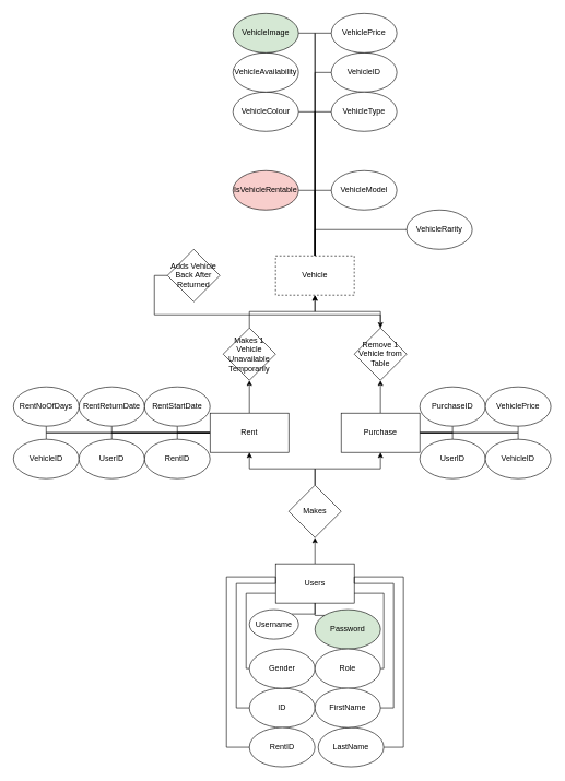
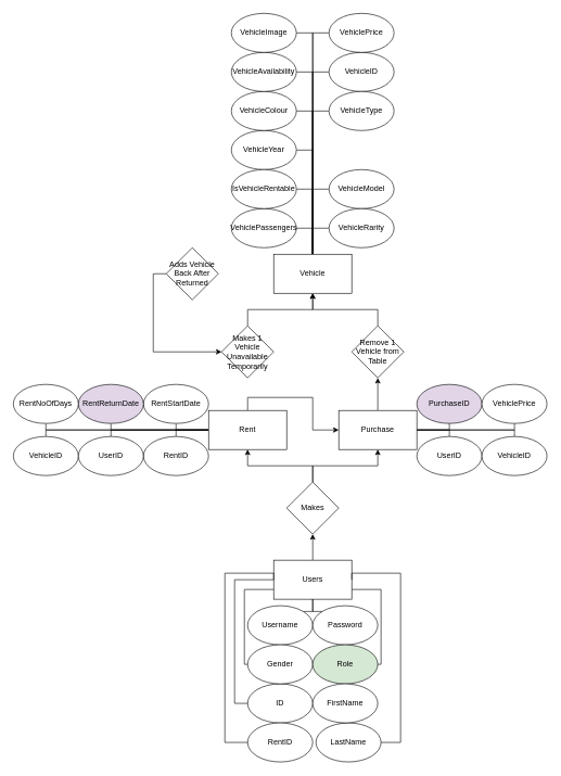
- <mxCell id="69" value="VehicleImage" style="ellipse;whiteSpace=wrap;html=1;fillColor=#d5e8d4;" vertex="1" parent="1"><mxGeometry x="355" y="20" width="100" height="60" as="geometry" /></mxCell>
+ <mxCell id="69" value="VehicleImage" style="ellipse;whiteSpace=wrap;html=1;" vertex="1" parent="1"><mxGeometry x="355" y="20" width="100" height="60" as="geometry" /></mxCell>
+ <mxCell id="14" style="edgeStyle=orthogonalEdgeStyle;rounded=0;orthogonalLoop=1;jettySize=auto;html=1;exitX=0.5;exitY=0;exitDx=0;exitDy=0;entryX=1;entryY=0.5;entryDx=0;entryDy=0;endArrow=none;endFill=0;" edge="1" parent="1" source="21" target="63"><mxGeometry relative="1" as="geometry" /></mxCell>
+ <mxCell id="61" value="VehicleYear" style="ellipse;whiteSpace=wrap;html=1;" vertex="1" parent="1"><mxGeometry x="355" y="200" width="100" height="60" as="geometry" /></mxCell>
+ <mxCell id="12" style="edgeStyle=orthogonalEdgeStyle;rounded=0;orthogonalLoop=1;jettySize=auto;html=1;exitX=0.5;exitY=0;exitDx=0;exitDy=0;entryX=1;entryY=0.5;entryDx=0;entryDy=0;endArrow=none;endFill=0;" edge="1" parent="1" source="21" target="61"><mxGeometry relative="1" as="geometry" /></mxCell>
- <mxCell id="68" value="IsVehicleRentable" style="ellipse;whiteSpace=wrap;html=1;fillColor=#f8cecc;" vertex="1" parent="1"><mxGeometry x="355" y="260" width="100" height="60" as="geometry" /></mxCell>
+ <mxCell id="68" value="IsVehicleRentable" style="ellipse;whiteSpace=wrap;html=1;" vertex="1" parent="1"><mxGeometry x="355" y="260" width="100" height="60" as="geometry" /></mxCell>
+ <mxCell id="67" value="VehiclePassengers" style="ellipse;whiteSpace=wrap;html=1;" vertex="1" parent="1"><mxGeometry x="355" y="320" width="100" height="60" as="geometry" /></mxCell>
+ <mxCell id="10" style="edgeStyle=orthogonalEdgeStyle;rounded=0;orthogonalLoop=1;jettySize=auto;html=1;exitX=0.5;exitY=0;exitDx=0;exitDy=0;entryX=1;entryY=0.5;entryDx=0;entryDy=0;endArrow=none;endFill=0;" edge="1" parent="1" source="21" target="67"><mxGeometry relative="1" as="geometry" /></mxCell>
- <mxCell id="66" value="VehicleRarity" style="ellipse;whiteSpace=wrap;html=1;" vertex="1" parent="1"><mxGeometry x="620" y="320" width="100" height="60" as="geometry" /></mxCell>
+ <mxCell id="66" value="VehicleRarity" style="ellipse;whiteSpace=wrap;html=1;" vertex="1" parent="1"><mxGeometry x="505" y="320" width="100" height="60" as="geometry" /></mxCell>
- <mxCell id="21" value="Vehicle" style="rounded=0;whiteSpace=wrap;html=1;dashed=1;" vertex="1" parent="1"><mxGeometry x="420" y="390" width="120" height="60" as="geometry" /></mxCell>
+ <mxCell id="21" value="Vehicle" style="rounded=0;whiteSpace=wrap;html=1;" vertex="1" parent="1"><mxGeometry x="420" y="390" width="120" height="60" as="geometry" /></mxCell>
- <mxCell id="74" style="edgeStyle=orthogonalEdgeStyle;rounded=0;orthogonalLoop=1;jettySize=auto;html=1;exitX=0;exitY=0.5;exitDx=0;exitDy=0;endArrow=classic;endFill=1;" edge="1" parent="1" source="75" target="71"><mxGeometry relative="1" as="geometry" /></mxCell>
+ <mxCell id="74" style="edgeStyle=orthogonalEdgeStyle;rounded=0;orthogonalLoop=1;jettySize=auto;html=1;exitX=0;exitY=0.5;exitDx=0;exitDy=0;entryX=0;entryY=0.5;entryDx=0;entryDy=0;endArrow=classic;endFill=1;" edge="1" parent="1" source="75" target="73"><mxGeometry relative="1" as="geometry" /></mxCell>
- <mxCell id="8" style="edgeStyle=orthogonalEdgeStyle;rounded=0;orthogonalLoop=1;jettySize=auto;html=1;exitX=0.5;exitY=0;exitDx=0;exitDy=0;entryX=0.5;entryY=1;entryDx=0;entryDy=0;endArrow=classic;endFill=1;" edge="1" parent="1" source="9" target="73"><mxGeometry relative="1" as="geometry" /></mxCell>
+ <mxCell id="8" style="edgeStyle=orthogonalEdgeStyle;rounded=0;orthogonalLoop=1;jettySize=auto;html=1;exitX=0.5;exitY=0;exitDx=0;exitDy=0;endArrow=classic;endFill=1;" edge="1" parent="1" source="9" target="29"><mxGeometry relative="1" as="geometry" /></mxCell>
- <mxCell id="32" value="RentReturnDate" style="ellipse;whiteSpace=wrap;html=1;" vertex="1" parent="1"><mxGeometry x="120" y="590" width="100" height="60" as="geometry" /></mxCell>
+ <mxCell id="32" value="RentReturnDate" style="ellipse;whiteSpace=wrap;html=1;fillColor=#e1d5e7;" vertex="1" parent="1"><mxGeometry x="120" y="590" width="100" height="60" as="geometry" /></mxCell>
- <mxCell id="39" value="PurchaseID" style="ellipse;whiteSpace=wrap;html=1;" vertex="1" parent="1"><mxGeometry x="640" y="590" width="100" height="60" as="geometry" /></mxCell>
+ <mxCell id="39" value="PurchaseID" style="ellipse;whiteSpace=wrap;html=1;fillColor=#e1d5e7;" vertex="1" parent="1"><mxGeometry x="640" y="590" width="100" height="60" as="geometry" /></mxCell>
- <mxCell id="46" value="Username" style="ellipse;whiteSpace=wrap;html=1;" vertex="1" parent="1"><mxGeometry x="380" y="930" width="75" height="45" as="geometry" /></mxCell>
+ <mxCell id="46" value="Username" style="ellipse;whiteSpace=wrap;html=1;" vertex="1" parent="1"><mxGeometry x="380" y="930" width="100" height="60" as="geometry" /></mxCell>
- <mxCell id="48" value="Password" style="ellipse;whiteSpace=wrap;html=1;fillColor=#d5e8d4;" vertex="1" parent="1"><mxGeometry x="480" y="930" width="100" height="60" as="geometry" /></mxCell>
+ <mxCell id="48" value="Password" style="ellipse;whiteSpace=wrap;html=1;" vertex="1" parent="1"><mxGeometry x="480" y="930" width="100" height="60" as="geometry" /></mxCell>
- <mxCell id="55" style="edgeStyle=orthogonalEdgeStyle;rounded=0;orthogonalLoop=1;jettySize=auto;html=1;exitX=1;exitY=0.5;exitDx=0;exitDy=0;endArrow=none;endFill=0;entryX=1;entryY=0.5;entryDx=0;entryDy=0;" edge="1" parent="1" source="56" target="23"><mxGeometry relative="1" as="geometry"><mxPoint x="645" y="860" as="targetPoint" /></mxGeometry></mxCell>
- <mxCell id="54" value="Role" style="ellipse;whiteSpace=wrap;html=1;" vertex="1" parent="1"><mxGeometry x="480" y="990" width="100" height="60" as="geometry" /></mxCell>
+ <mxCell id="54" value="Role" style="ellipse;whiteSpace=wrap;html=1;fillColor=#d5e8d4;" vertex="1" parent="1"><mxGeometry x="480" y="990" width="100" height="60" as="geometry" /></mxCell>
